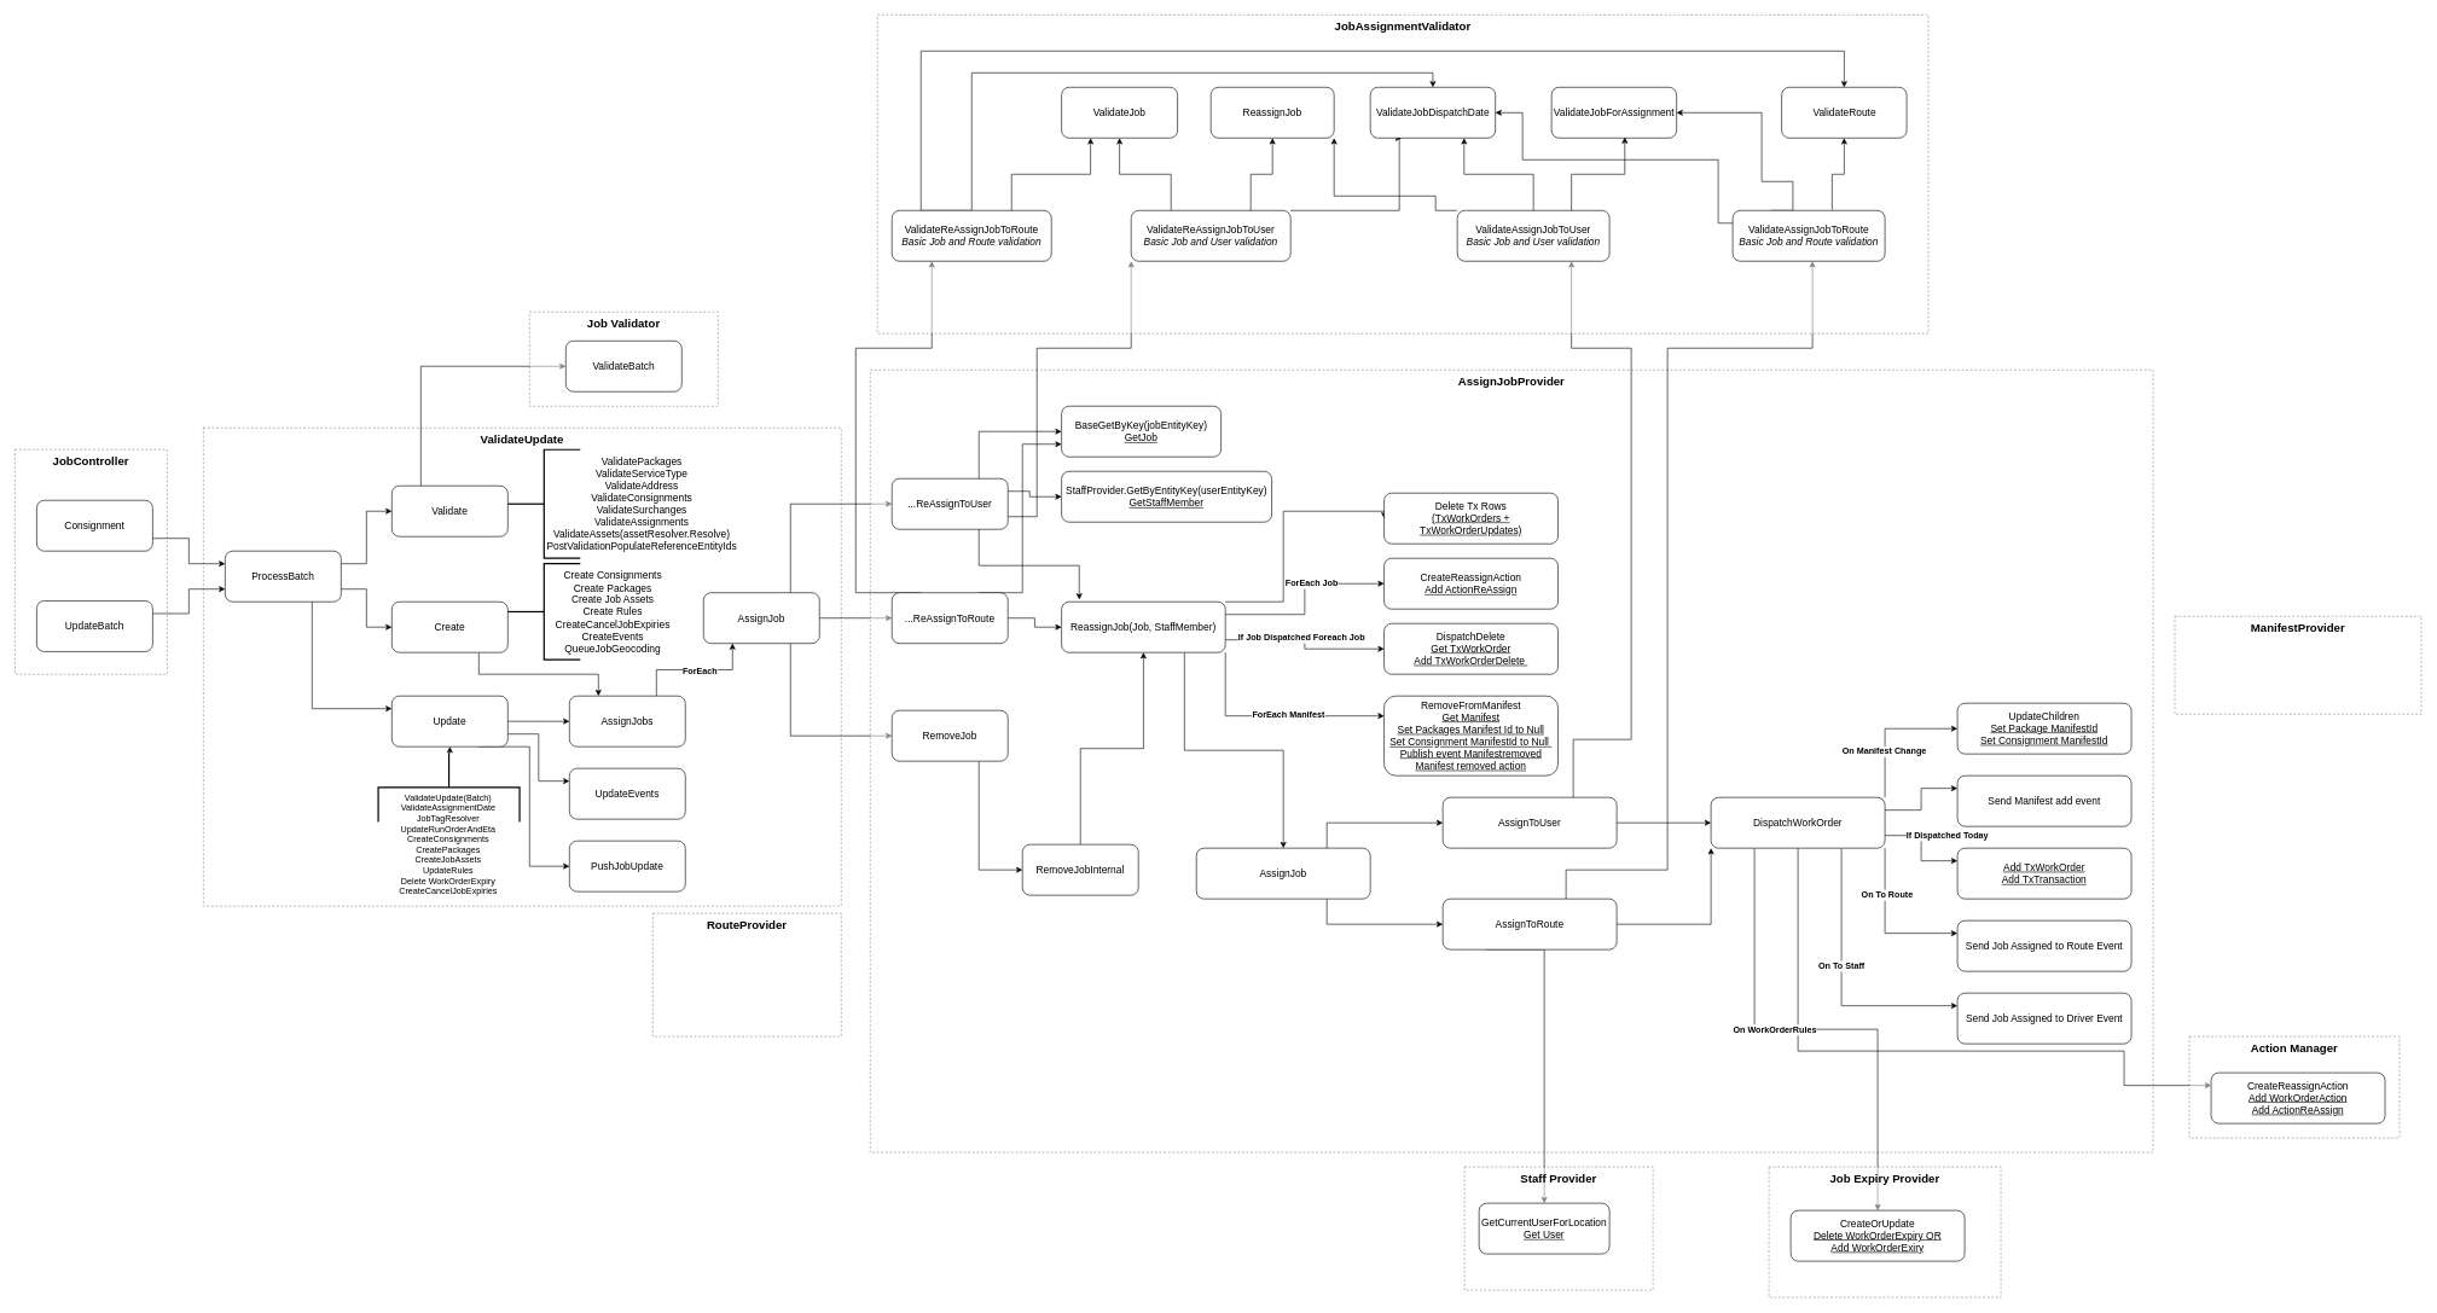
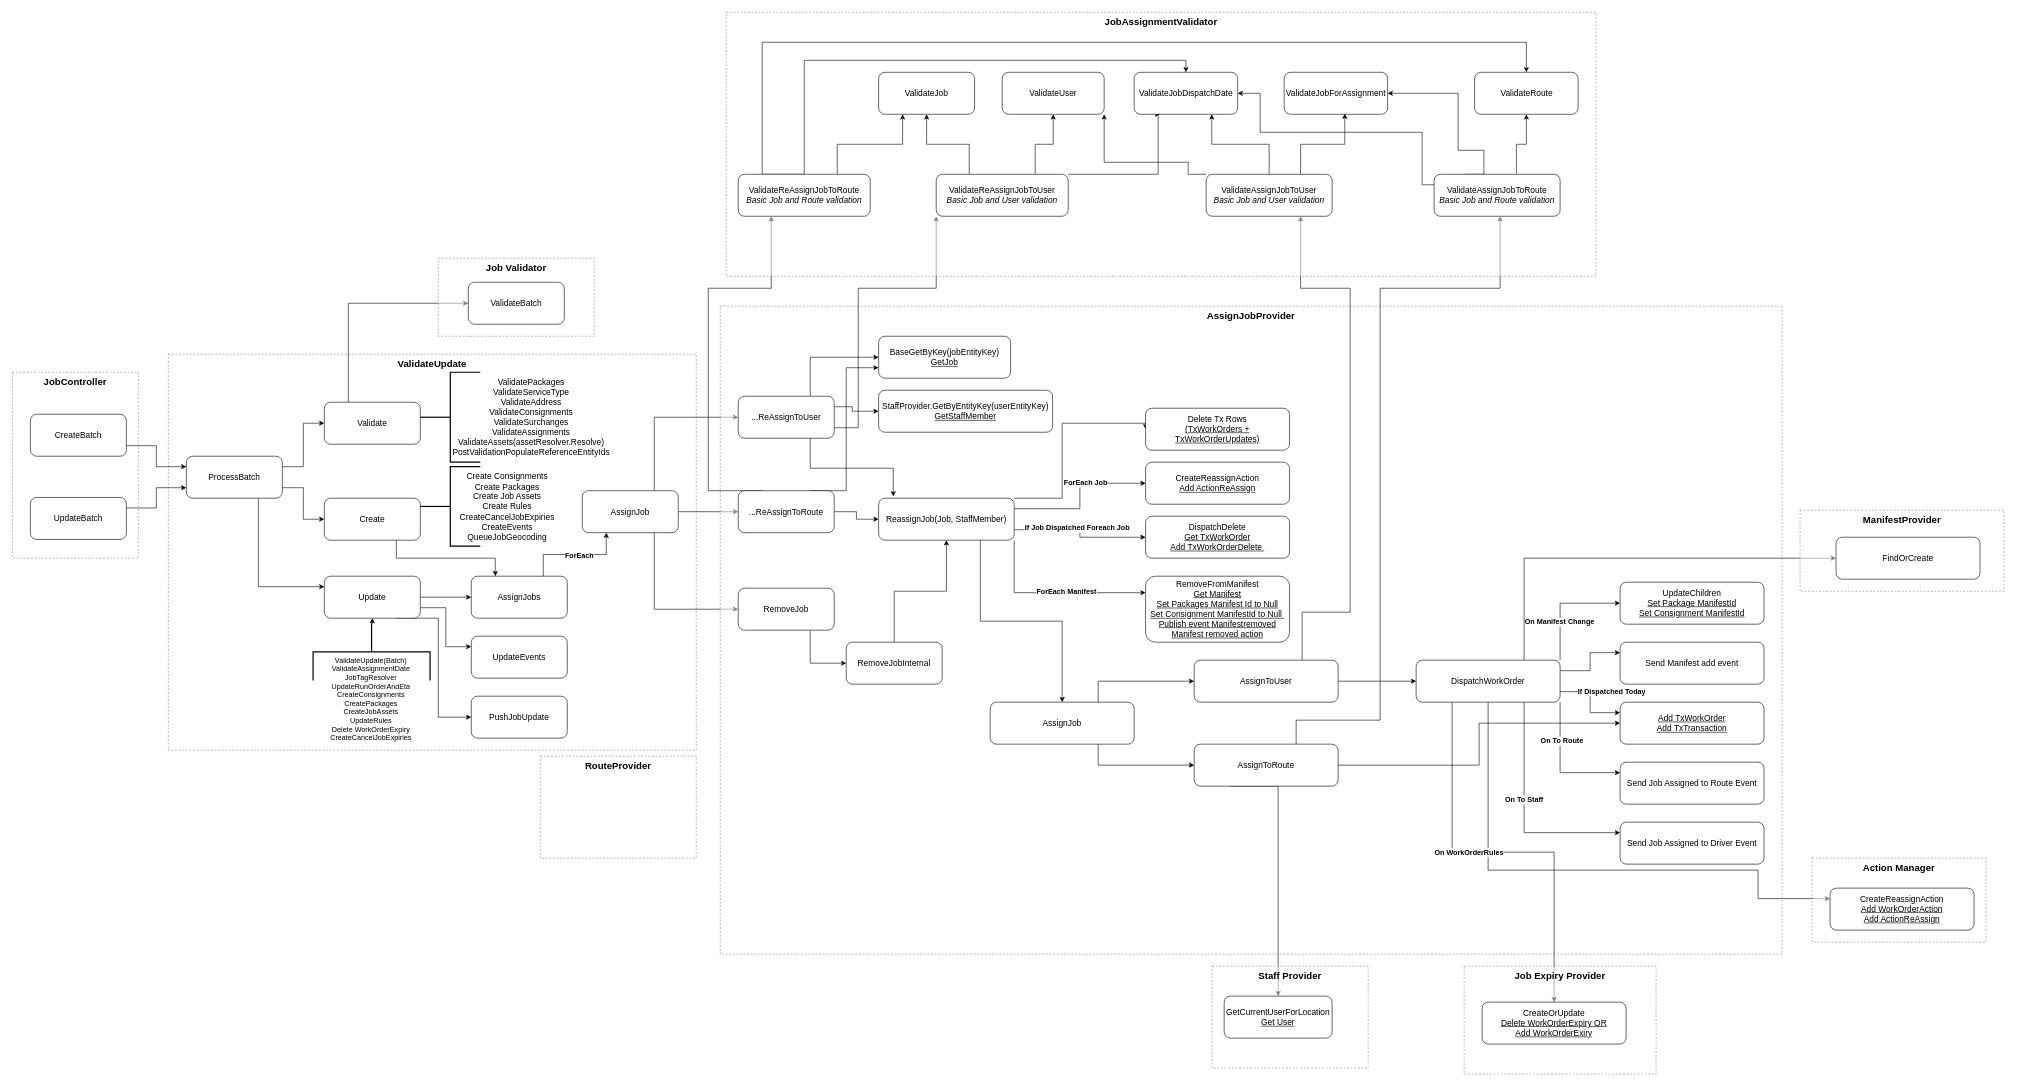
- <mxCell id="73" value="&lt;span style=&quot;font-size: 14px;&quot;&gt;ReassignJob&lt;/span&gt;" style="rounded=1;whiteSpace=wrap;html=1;" parent="1" vertex="1"><mxGeometry x="1670" y="120" width="170" height="70" as="geometry" /></mxCell>
+ <mxCell id="73" value="&lt;span style=&quot;font-size: 14px;&quot;&gt;ValidateUser&lt;/span&gt;" style="rounded=1;whiteSpace=wrap;html=1;" parent="1" vertex="1"><mxGeometry x="1670" y="120" width="170" height="70" as="geometry" /></mxCell>
- <mxCell id="9" value="&lt;font style=&quot;font-size: 14px;&quot;&gt;Consignment&lt;/font&gt;" style="rounded=1;whiteSpace=wrap;html=1;" parent="1" vertex="1"><mxGeometry x="50" y="690" width="160" height="70" as="geometry" /></mxCell>
+ <mxCell id="9" value="&lt;font style=&quot;font-size: 14px;&quot;&gt;CreateBatch&lt;/font&gt;" style="rounded=1;whiteSpace=wrap;html=1;" parent="1" vertex="1"><mxGeometry x="50" y="690" width="160" height="70" as="geometry" /></mxCell>
+ <mxCell id="77" style="edgeStyle=orthogonalEdgeStyle;rounded=0;orthogonalLoop=1;jettySize=auto;html=1;exitX=0.75;exitY=0;exitDx=0;exitDy=0;entryX=0;entryY=0.5;entryDx=0;entryDy=0;" parent="1" source="90" target="92" edge="1"><mxGeometry relative="1" as="geometry" /></mxCell>
+ <mxCell id="92" value="&lt;span style=&quot;font-size: 14px;&quot;&gt;FindOrCreate&lt;/span&gt;" style="rounded=1;whiteSpace=wrap;html=1;" parent="1" vertex="1"><mxGeometry x="3060" y="895" width="240" height="70" as="geometry" /></mxCell>
- <mxCell id="63" style="edgeStyle=orthogonalEdgeStyle;rounded=0;orthogonalLoop=1;jettySize=auto;html=1;exitX=1;exitY=0.5;exitDx=0;exitDy=0;entryX=0;entryY=1;entryDx=0;entryDy=0;" edge="1" parent="1" source="64" target="90"><mxGeometry relative="1" as="geometry" /></mxCell>
+ <mxCell id="63" style="edgeStyle=orthogonalEdgeStyle;rounded=0;orthogonalLoop=1;jettySize=auto;html=1;exitX=1;exitY=0.5;exitDx=0;exitDy=0;" edge="1" parent="1" source="64" target="95"><mxGeometry relative="1" as="geometry" /></mxCell>
- <mxCell id="117" value="&lt;font style=&quot;font-size: 14px;&quot;&gt;RemoveJobInternal&lt;/font&gt;" style="rounded=1;whiteSpace=wrap;html=1;" vertex="1" parent="1"><mxGeometry x="1410" y="1165" width="160" height="70" as="geometry" /></mxCell>
+ <mxCell id="117" value="&lt;font style=&quot;font-size: 14px;&quot;&gt;RemoveJobInternal&lt;/font&gt;" style="rounded=1;whiteSpace=wrap;html=1;" vertex="1" parent="1"><mxGeometry x="1410" y="1070" width="160" height="70" as="geometry" /></mxCell>
